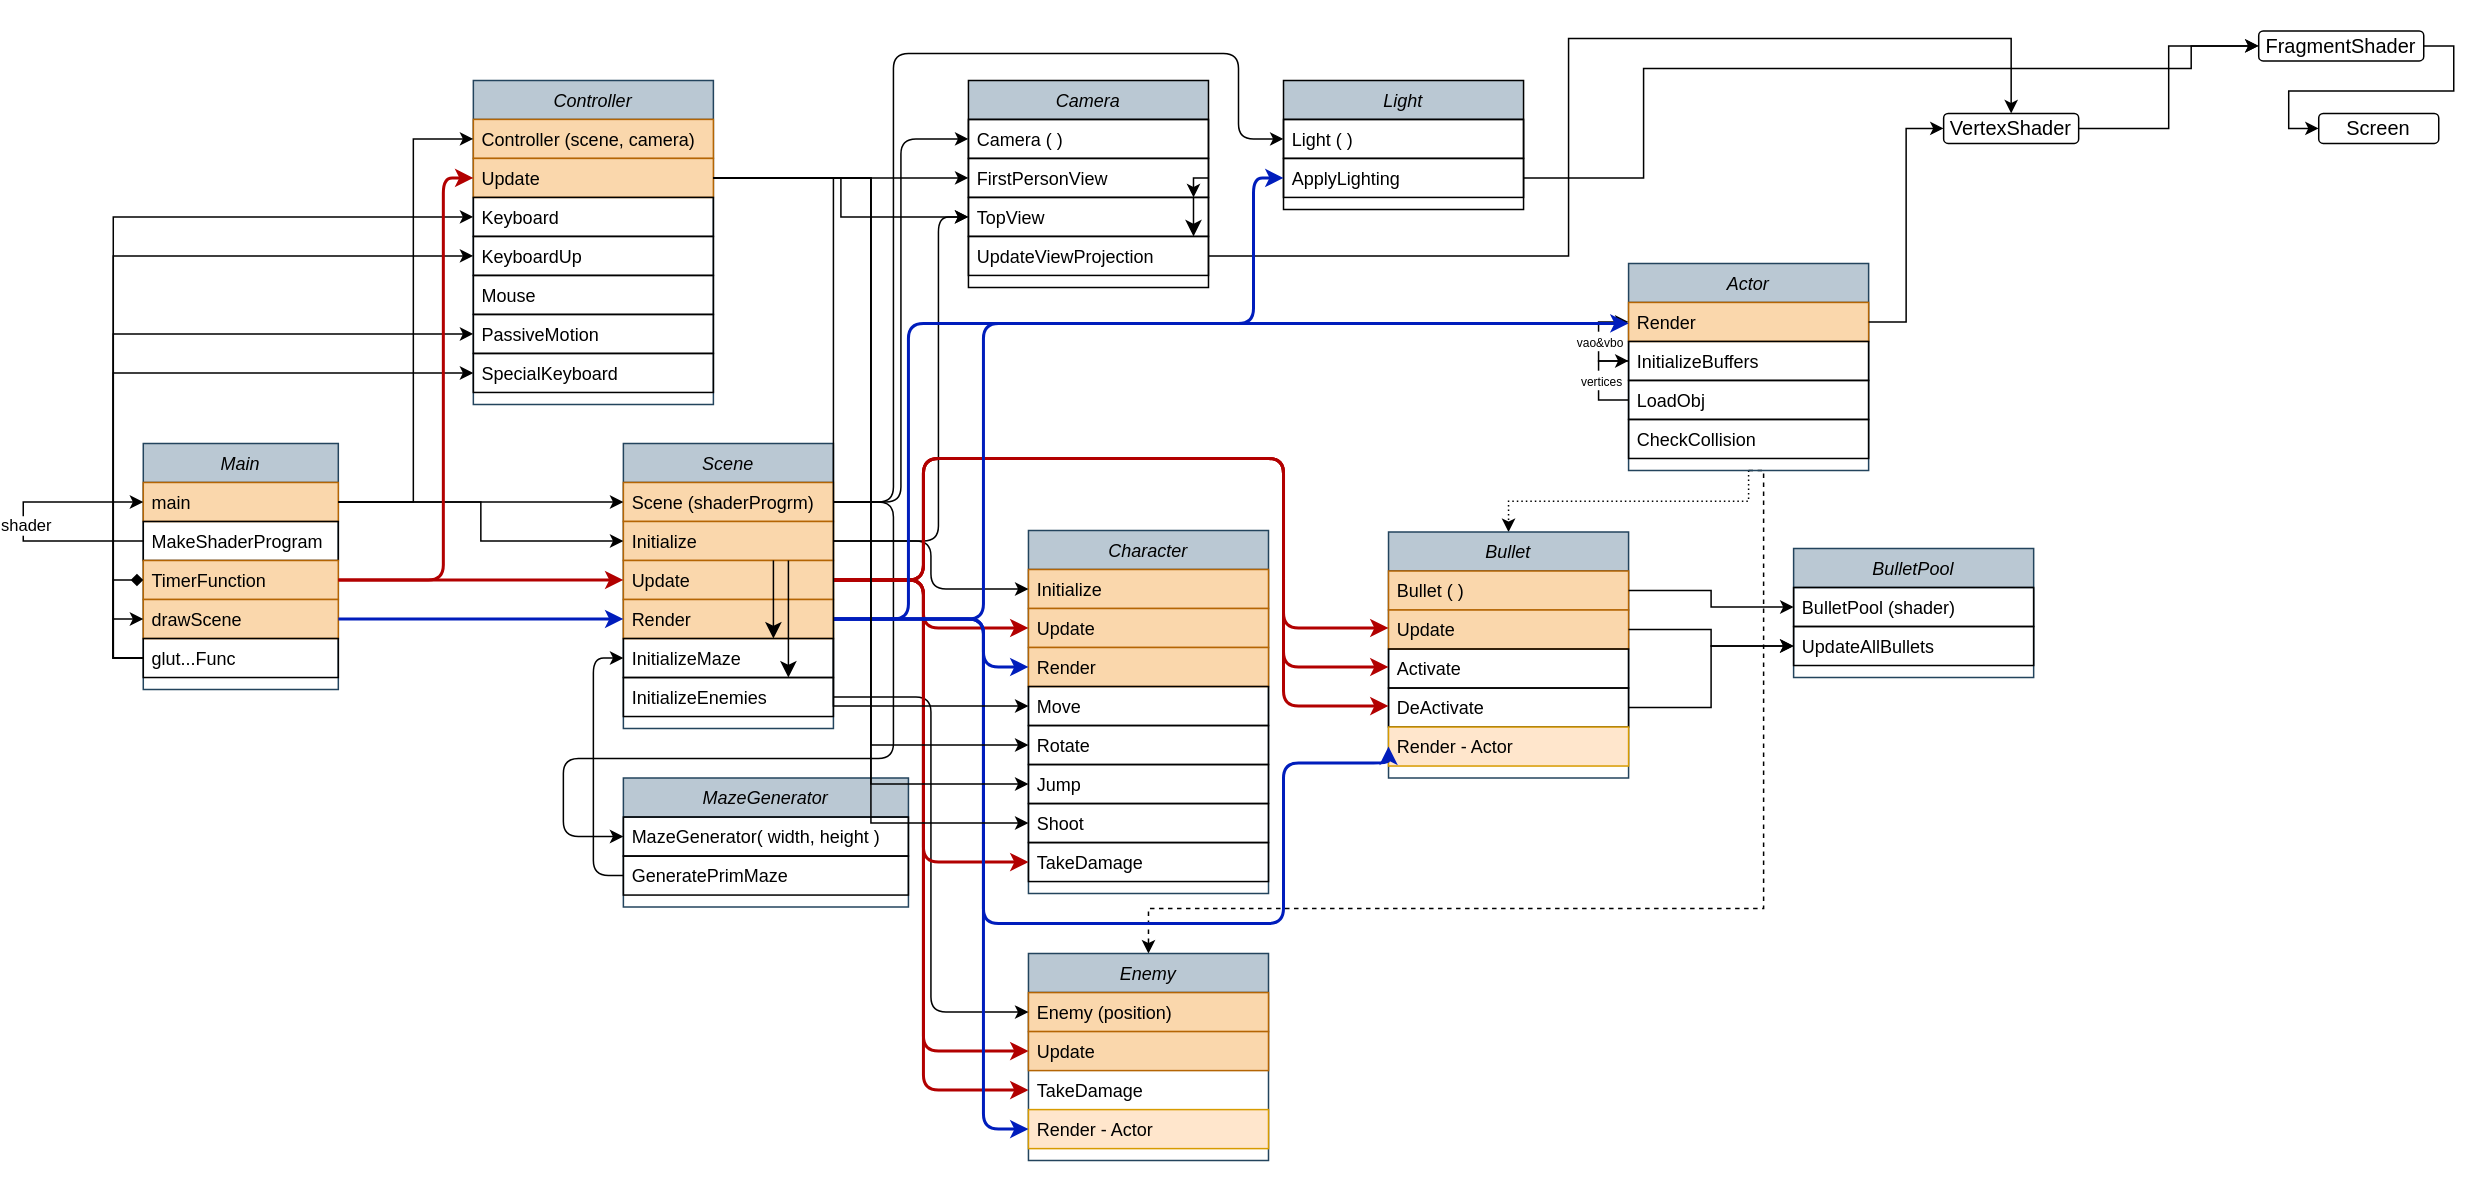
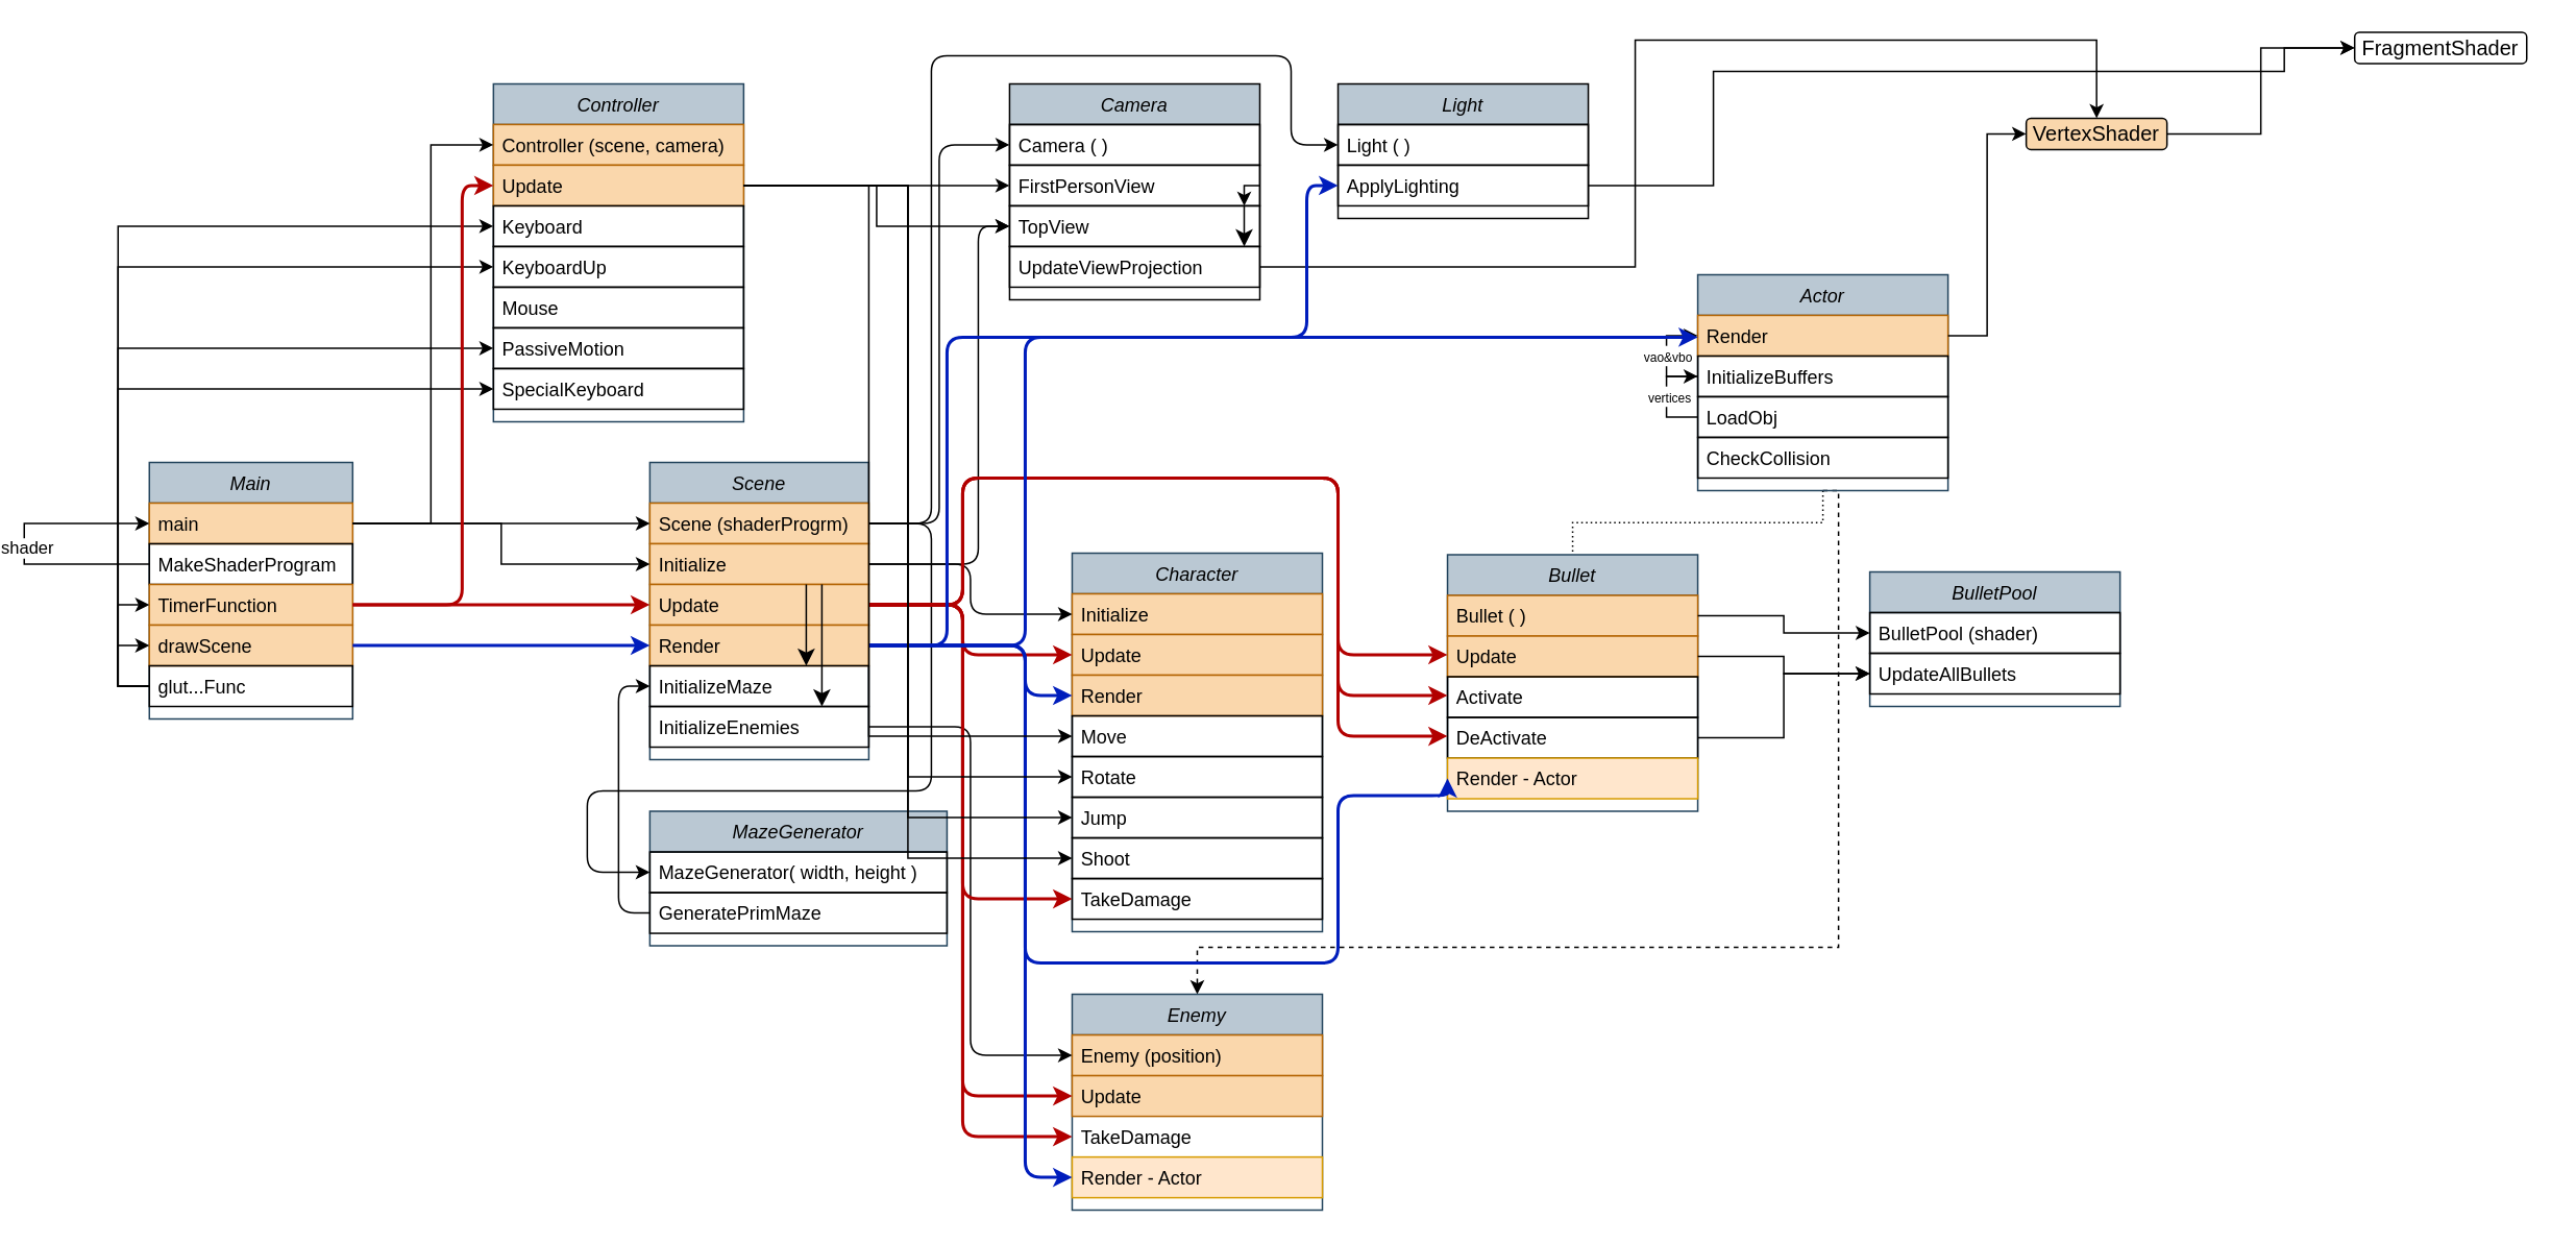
- <mxCell id="73" style="edgeStyle=orthogonalEdgeStyle;rounded=0;orthogonalLoop=1;jettySize=auto;html=1;exitX=1;exitY=0.5;exitDx=0;exitDy=0;entryX=0;entryY=0.5;entryDx=0;entryDy=0;" edge="1" parent="1" source="74" target="75"><mxGeometry relative="1" as="geometry" /></mxCell>
- <mxCell id="72" value="&lt;span data-lucid-content=&quot;{&amp;quot;t&amp;quot;:&amp;quot;VertexShader&amp;quot;,&amp;quot;m&amp;quot;:[{&amp;quot;s&amp;quot;:0,&amp;quot;n&amp;quot;:&amp;quot;f&amp;quot;,&amp;quot;v&amp;quot;:&amp;quot;Cousine&amp;quot;,&amp;quot;e&amp;quot;:12},{&amp;quot;s&amp;quot;:0,&amp;quot;n&amp;quot;:&amp;quot;fsp&amp;quot;,&amp;quot;v&amp;quot;:&amp;quot;ss_presetShapeStyle4_textStyle&amp;quot;,&amp;quot;e&amp;quot;:12},{&amp;quot;s&amp;quot;:0,&amp;quot;n&amp;quot;:&amp;quot;s&amp;quot;,&amp;quot;v&amp;quot;:17.778,&amp;quot;e&amp;quot;:12}]}&quot; data-lucid-type=&quot;application/vnd.lucid.text&quot;&gt;&lt;span style=&quot;font-size:13.333px;&quot;&gt;VertexShader&lt;/span&gt;&lt;/span&gt;" style="rounded=1;whiteSpace=wrap;html=1;" vertex="1" parent="1"><mxGeometry x="1220" y="75" width="90" height="20" as="geometry" /></mxCell>
+ <mxCell id="72" value="&lt;span data-lucid-content=&quot;{&amp;quot;t&amp;quot;:&amp;quot;VertexShader&amp;quot;,&amp;quot;m&amp;quot;:[{&amp;quot;s&amp;quot;:0,&amp;quot;n&amp;quot;:&amp;quot;f&amp;quot;,&amp;quot;v&amp;quot;:&amp;quot;Cousine&amp;quot;,&amp;quot;e&amp;quot;:12},{&amp;quot;s&amp;quot;:0,&amp;quot;n&amp;quot;:&amp;quot;fsp&amp;quot;,&amp;quot;v&amp;quot;:&amp;quot;ss_presetShapeStyle4_textStyle&amp;quot;,&amp;quot;e&amp;quot;:12},{&amp;quot;s&amp;quot;:0,&amp;quot;n&amp;quot;:&amp;quot;s&amp;quot;,&amp;quot;v&amp;quot;:17.778,&amp;quot;e&amp;quot;:12}]}&quot; data-lucid-type=&quot;application/vnd.lucid.text&quot;&gt;&lt;span style=&quot;font-size:13.333px;&quot;&gt;VertexShader&lt;/span&gt;&lt;/span&gt;" style="rounded=1;whiteSpace=wrap;html=1;fillColor=#fad7ac;" vertex="1" parent="1"><mxGeometry x="1220" y="75" width="90" height="20" as="geometry" /></mxCell>
- <mxCell id="75" value="&lt;span data-lucid-content=&quot;{&amp;quot;t&amp;quot;:&amp;quot;Screen&amp;quot;,&amp;quot;m&amp;quot;:[{&amp;quot;s&amp;quot;:0,&amp;quot;n&amp;quot;:&amp;quot;f&amp;quot;,&amp;quot;v&amp;quot;:&amp;quot;Cousine&amp;quot;,&amp;quot;e&amp;quot;:6},{&amp;quot;s&amp;quot;:0,&amp;quot;n&amp;quot;:&amp;quot;s&amp;quot;,&amp;quot;v&amp;quot;:17.778,&amp;quot;e&amp;quot;:6},{&amp;quot;s&amp;quot;:0,&amp;quot;n&amp;quot;:&amp;quot;fsp&amp;quot;,&amp;quot;v&amp;quot;:&amp;quot;ss_presetShapeStyle4_textStyle&amp;quot;,&amp;quot;e&amp;quot;:6}]}&quot; data-lucid-type=&quot;application/vnd.lucid.text&quot;&gt;&lt;span style=&quot;font-size:13.333px;&quot;&gt;Screen&lt;/span&gt;&lt;/span&gt;" style="rounded=1;whiteSpace=wrap;html=1;" vertex="1" parent="1"><mxGeometry x="1470" y="75" width="80" height="20" as="geometry" /></mxCell>
- <mxCell id="38" style="edgeStyle=orthogonalEdgeStyle;rounded=0;orthogonalLoop=1;jettySize=auto;html=1;exitX=0.5;exitY=1;exitDx=0;exitDy=0;dashed=1;dashPattern=1 2;" edge="1" parent="1" source="40" target="60"><mxGeometry relative="1" as="geometry" /></mxCell>
+ <mxCell id="38" style="edgeStyle=orthogonalEdgeStyle;rounded=0;orthogonalLoop=1;jettySize=auto;html=1;exitX=0.5;exitY=1;exitDx=0;exitDy=0;dashed=1;dashPattern=1 2;endArrow=none;" edge="1" parent="1" source="40" target="60"><mxGeometry relative="1" as="geometry" /></mxCell>
- <mxCell id="9" style="edgeStyle=orthogonalEdgeStyle;rounded=0;orthogonalLoop=1;jettySize=auto;html=1;exitX=0;exitY=0.5;exitDx=0;exitDy=0;entryX=0;entryY=0.5;entryDx=0;entryDy=0;endArrow=diamond;" edge="1" parent="2" source="11" target="7"><mxGeometry relative="1" as="geometry" /></mxCell>
+ <mxCell id="9" style="edgeStyle=orthogonalEdgeStyle;rounded=0;orthogonalLoop=1;jettySize=auto;html=1;exitX=0;exitY=0.5;exitDx=0;exitDy=0;entryX=0;entryY=0.5;entryDx=0;entryDy=0;" edge="1" parent="2" source="11" target="7"><mxGeometry relative="1" as="geometry" /></mxCell>
